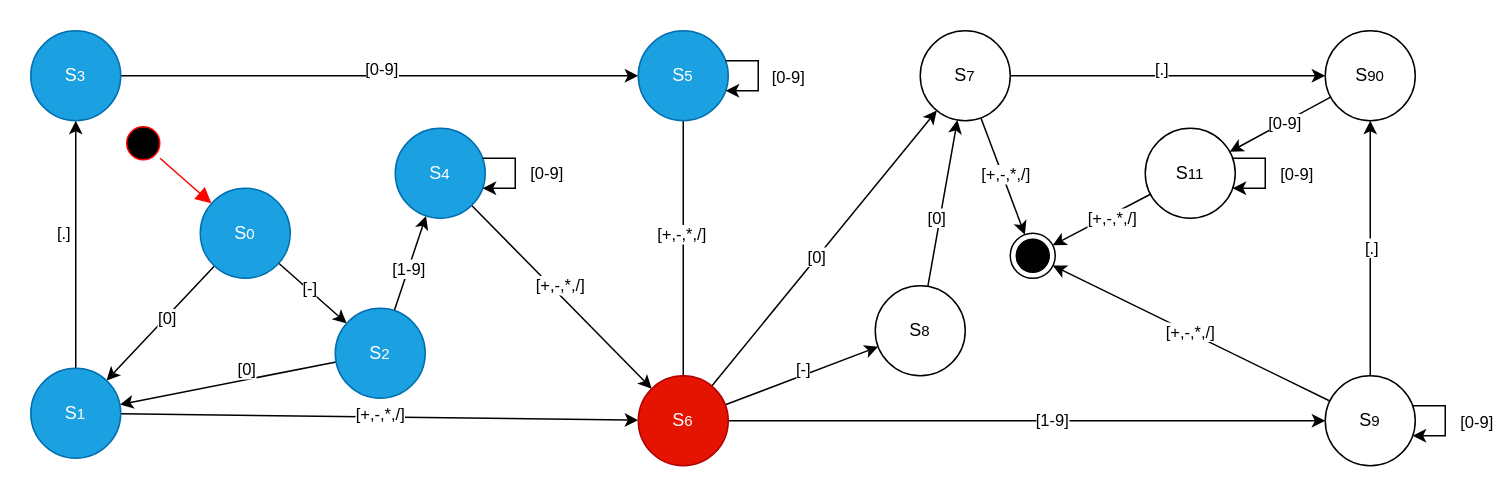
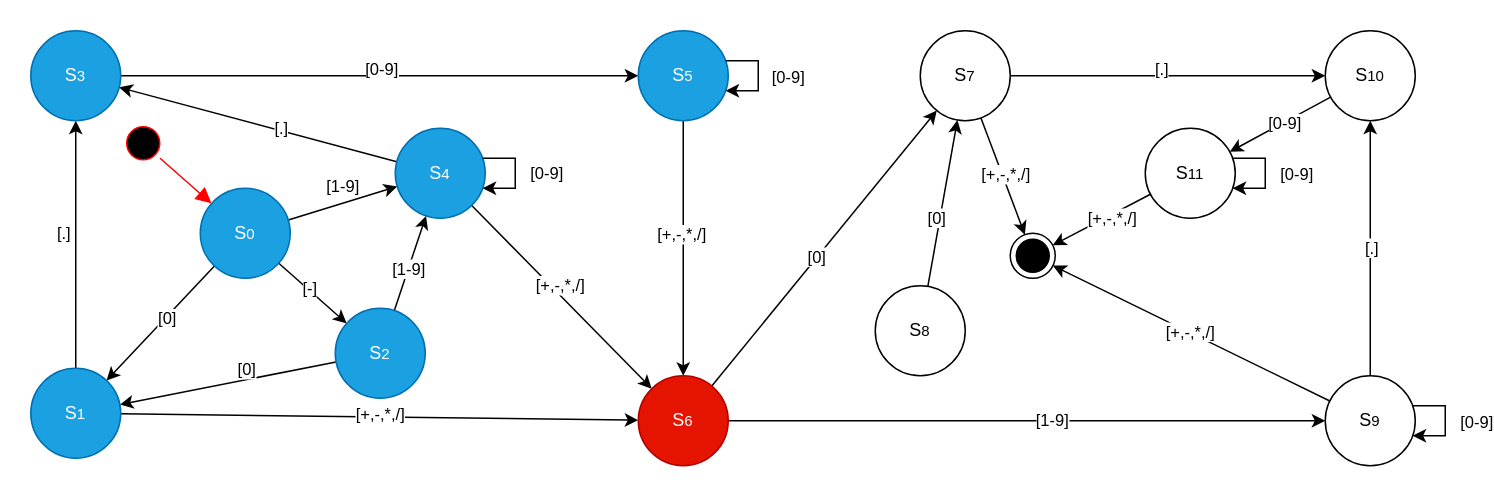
- <mxCell id="61" value="S&lt;span style=&quot;font-size: 10px;&quot;&gt;90&lt;/span&gt;" style="shape=ellipse;html=1;dashed=0;whiteSpace=wrap;aspect=fixed;perimeter=ellipsePerimeter;" parent="1" vertex="1"><mxGeometry x="883" y="20" width="60" height="60" as="geometry" /></mxCell>
+ <mxCell id="61" value="S&lt;span style=&quot;font-size: 10px;&quot;&gt;10&lt;/span&gt;" style="shape=ellipse;html=1;dashed=0;whiteSpace=wrap;aspect=fixed;perimeter=ellipsePerimeter;" parent="1" vertex="1"><mxGeometry x="883" y="20" width="60" height="60" as="geometry" /></mxCell>
+ <mxCell id="27" style="rounded=0;orthogonalLoop=1;jettySize=auto;html=1;" parent="1" source="31" target="26" edge="1"><mxGeometry relative="1" as="geometry" /></mxCell>
+ <mxCell id="28" value="[.]" style="edgeLabel;html=1;align=center;verticalAlign=middle;resizable=0;points=[];" parent="27" vertex="1" connectable="0"><mxGeometry x="-0.174" y="1" relative="1" as="geometry"><mxPoint x="-1" y="-3" as="offset" /></mxGeometry></mxCell>
+ <mxCell id="8" style="rounded=0;orthogonalLoop=1;jettySize=auto;html=1;" parent="1" source="10" target="31" edge="1"><mxGeometry relative="1" as="geometry"><mxPoint x="139.682" y="48.079" as="sourcePoint" /><mxPoint x="320.001" y="66.892" as="targetPoint" /></mxGeometry></mxCell>
+ <mxCell id="9" value="[1-9]" style="edgeLabel;html=1;align=center;verticalAlign=middle;resizable=0;points=[];" parent="8" vertex="1" connectable="0"><mxGeometry x="-0.302" y="-3" relative="1" as="geometry"><mxPoint x="9" y="-18" as="offset" /></mxGeometry></mxCell>
- <mxCell id="22" style="rounded=0;orthogonalLoop=1;jettySize=auto;html=1;endArrow=none;" parent="1" source="58" target="40" edge="1"><mxGeometry relative="1" as="geometry" /></mxCell>
+ <mxCell id="22" style="rounded=0;orthogonalLoop=1;jettySize=auto;html=1;" parent="1" source="58" target="40" edge="1"><mxGeometry relative="1" as="geometry" /></mxCell>
- <mxCell id="34" style="rounded=0;orthogonalLoop=1;jettySize=auto;html=1;" parent="1" source="40" target="43" edge="1"><mxGeometry relative="1" as="geometry" /></mxCell>
- <mxCell id="35" value="[-]" style="edgeLabel;html=1;align=center;verticalAlign=middle;resizable=0;points=[];" parent="34" vertex="1" connectable="0"><mxGeometry x="0.086" y="2" relative="1" as="geometry"><mxPoint x="-3" y="-1" as="offset" /></mxGeometry></mxCell>
